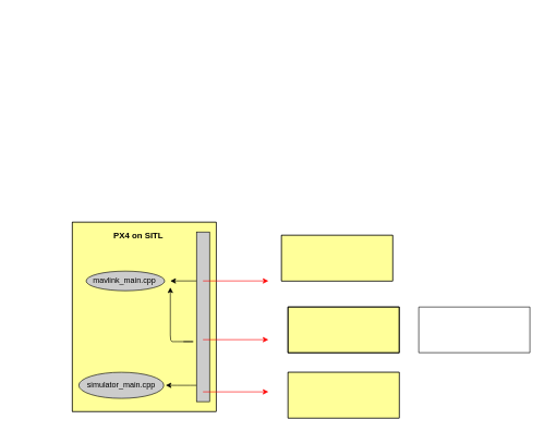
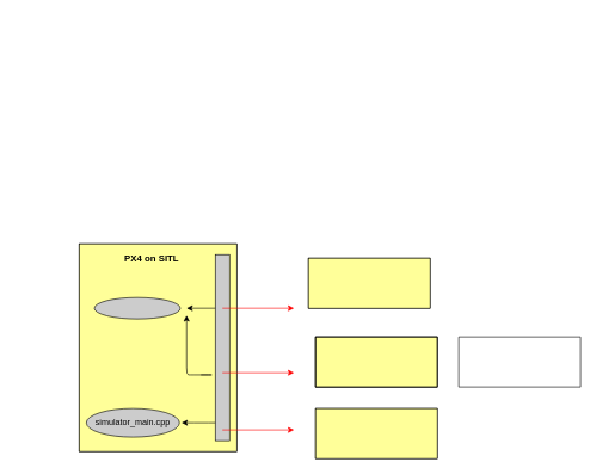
- <mxCell id="7" value="mavlink_main.cpp" style="text;html=1;strokeColor=none;fillColor=none;align=center;verticalAlign=middle;whiteSpace=wrap;rounded=0;labelBackgroundColor=none;" vertex="1" parent="3"><mxGeometry x="30" y="80" width="100" height="20" as="geometry" /></mxCell>
